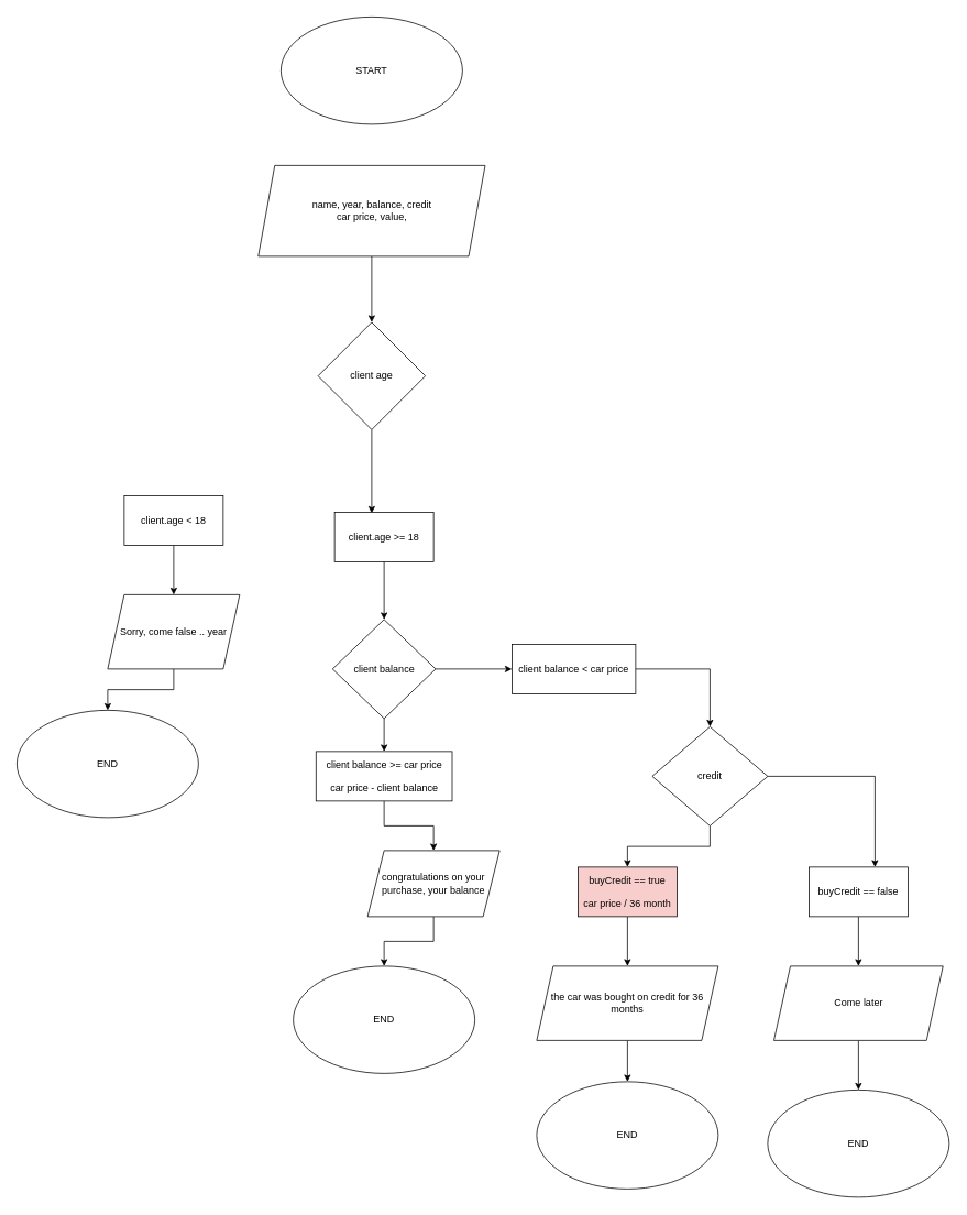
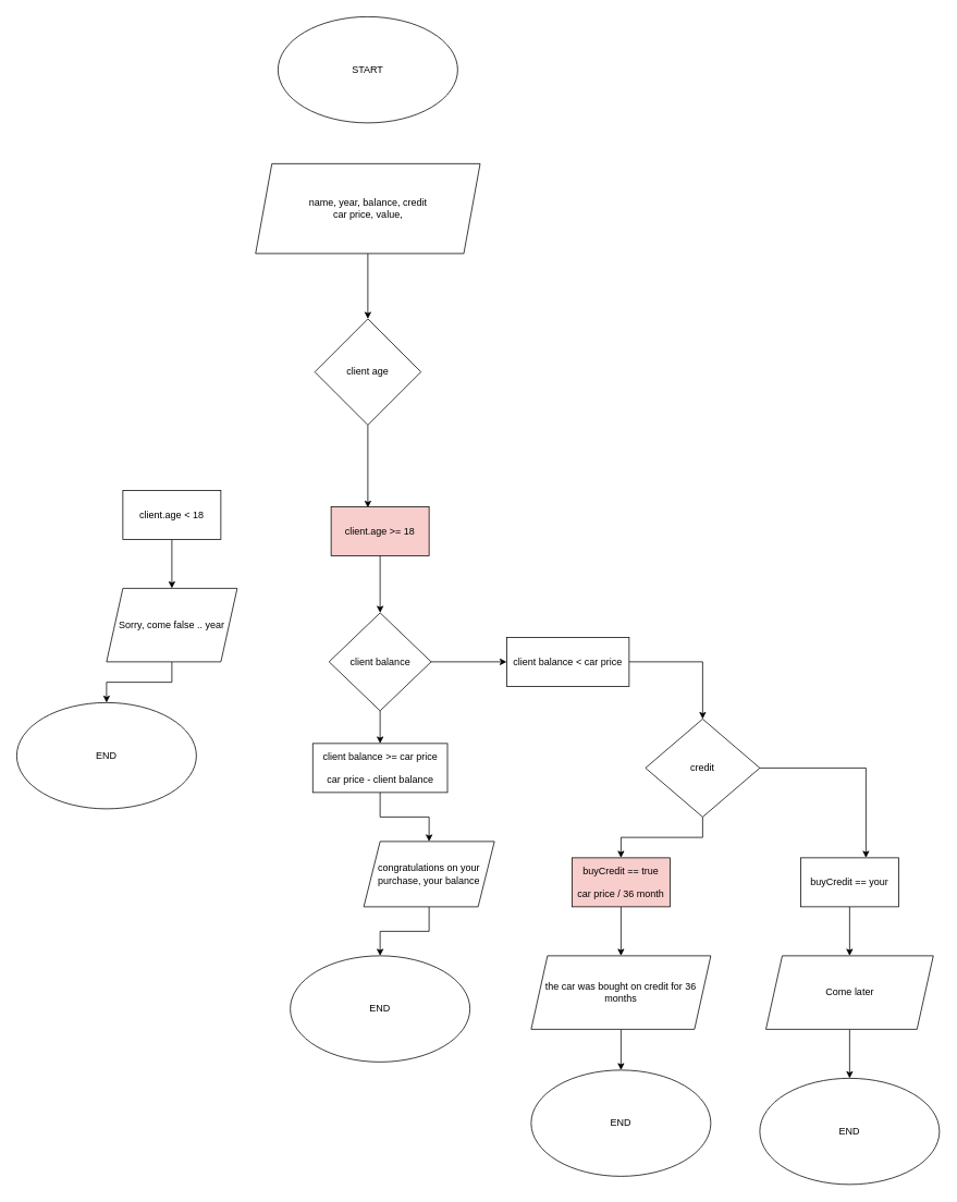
- <mxCell id="11" value="client.age &amp;gt;= 18" style="rounded=0;whiteSpace=wrap;html=1;" vertex="1" parent="1"><mxGeometry x="405" y="620" width="120" height="60" as="geometry" /></mxCell>
+ <mxCell id="11" value="client.age &amp;gt;= 18" style="rounded=0;whiteSpace=wrap;html=1;fillColor=#f8cecc;" vertex="1" parent="1"><mxGeometry x="405" y="620" width="120" height="60" as="geometry" /></mxCell>
- <mxCell id="29" value="buyCredit == false" style="rounded=0;whiteSpace=wrap;html=1;" vertex="1" parent="1"><mxGeometry x="980" y="1050" width="120" height="60" as="geometry" /></mxCell>
+ <mxCell id="29" value="buyCredit == your" style="rounded=0;whiteSpace=wrap;html=1;" vertex="1" parent="1"><mxGeometry x="980" y="1050" width="120" height="60" as="geometry" /></mxCell>
